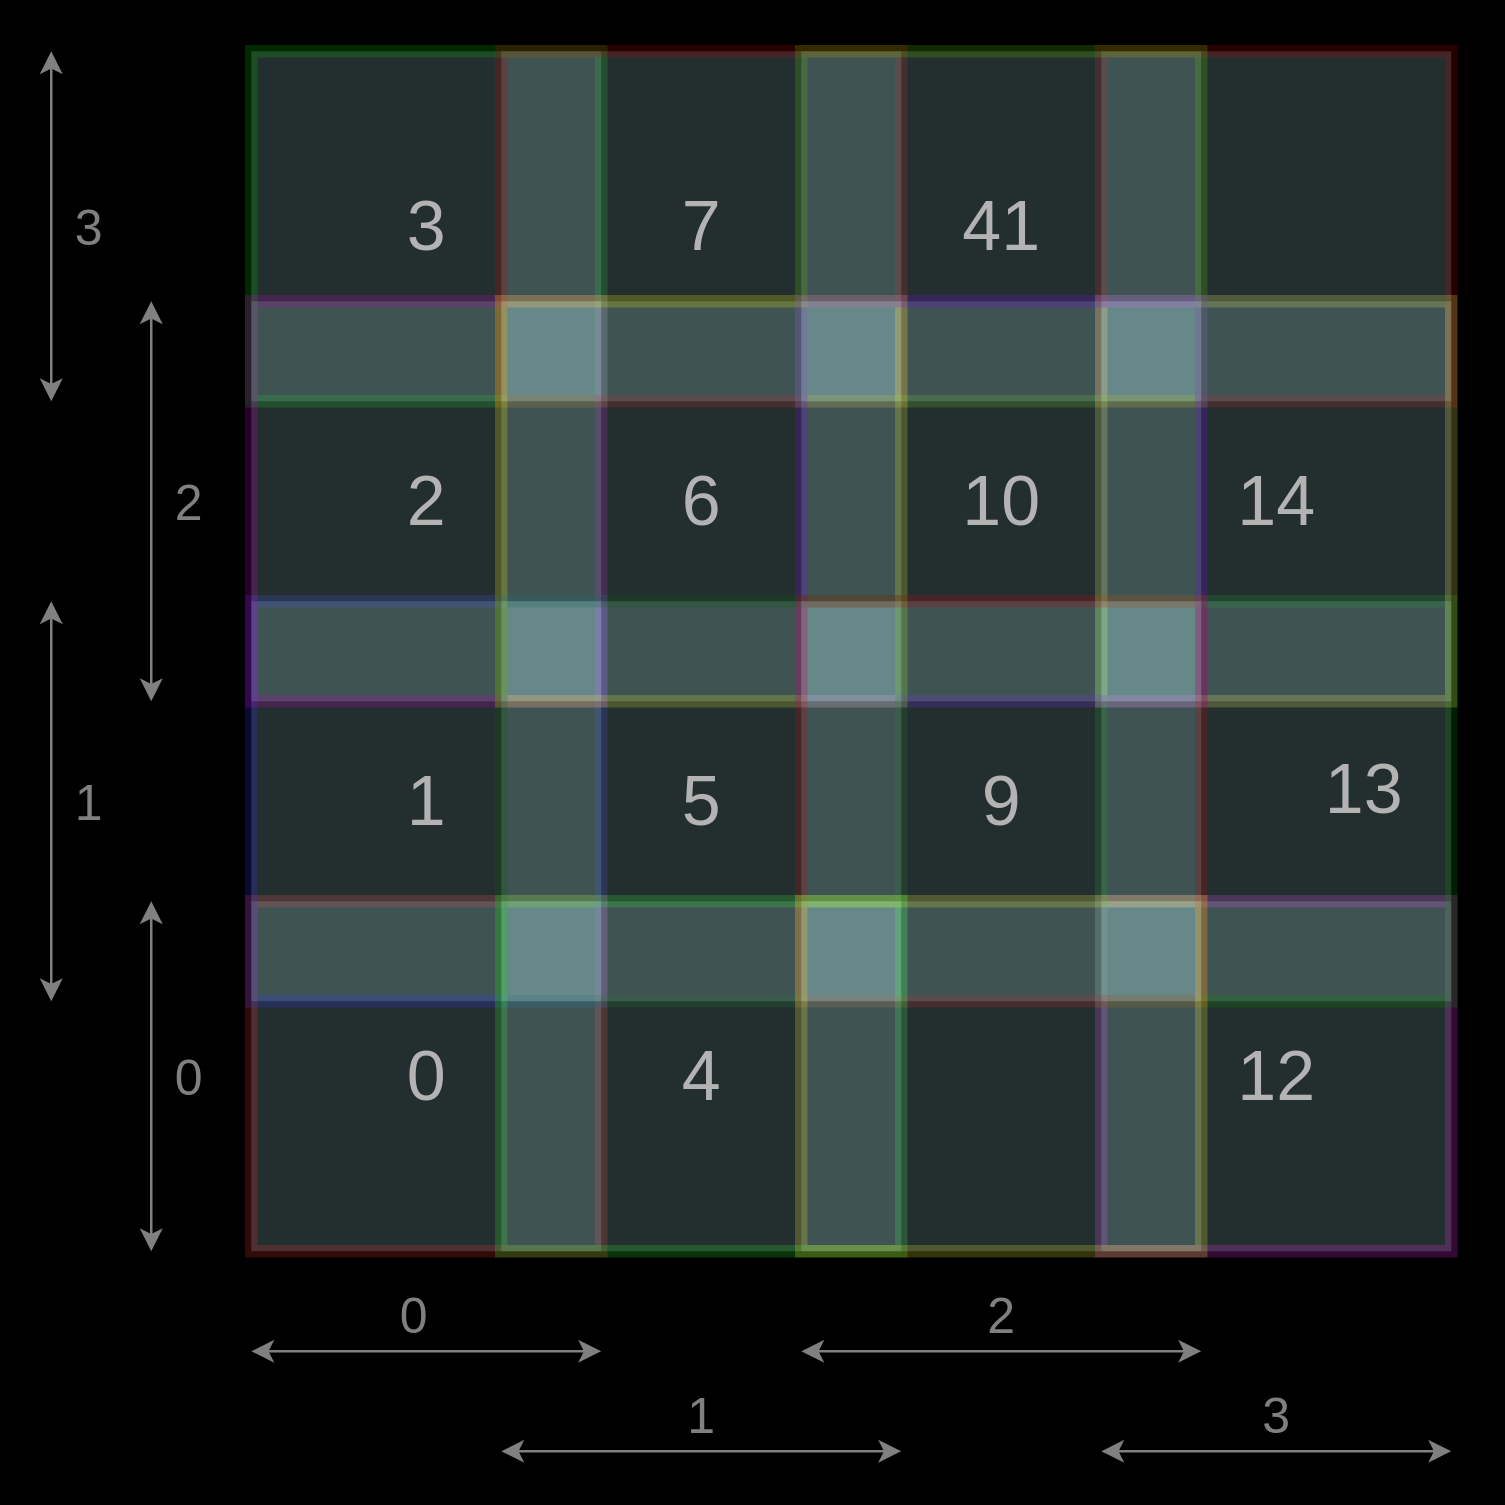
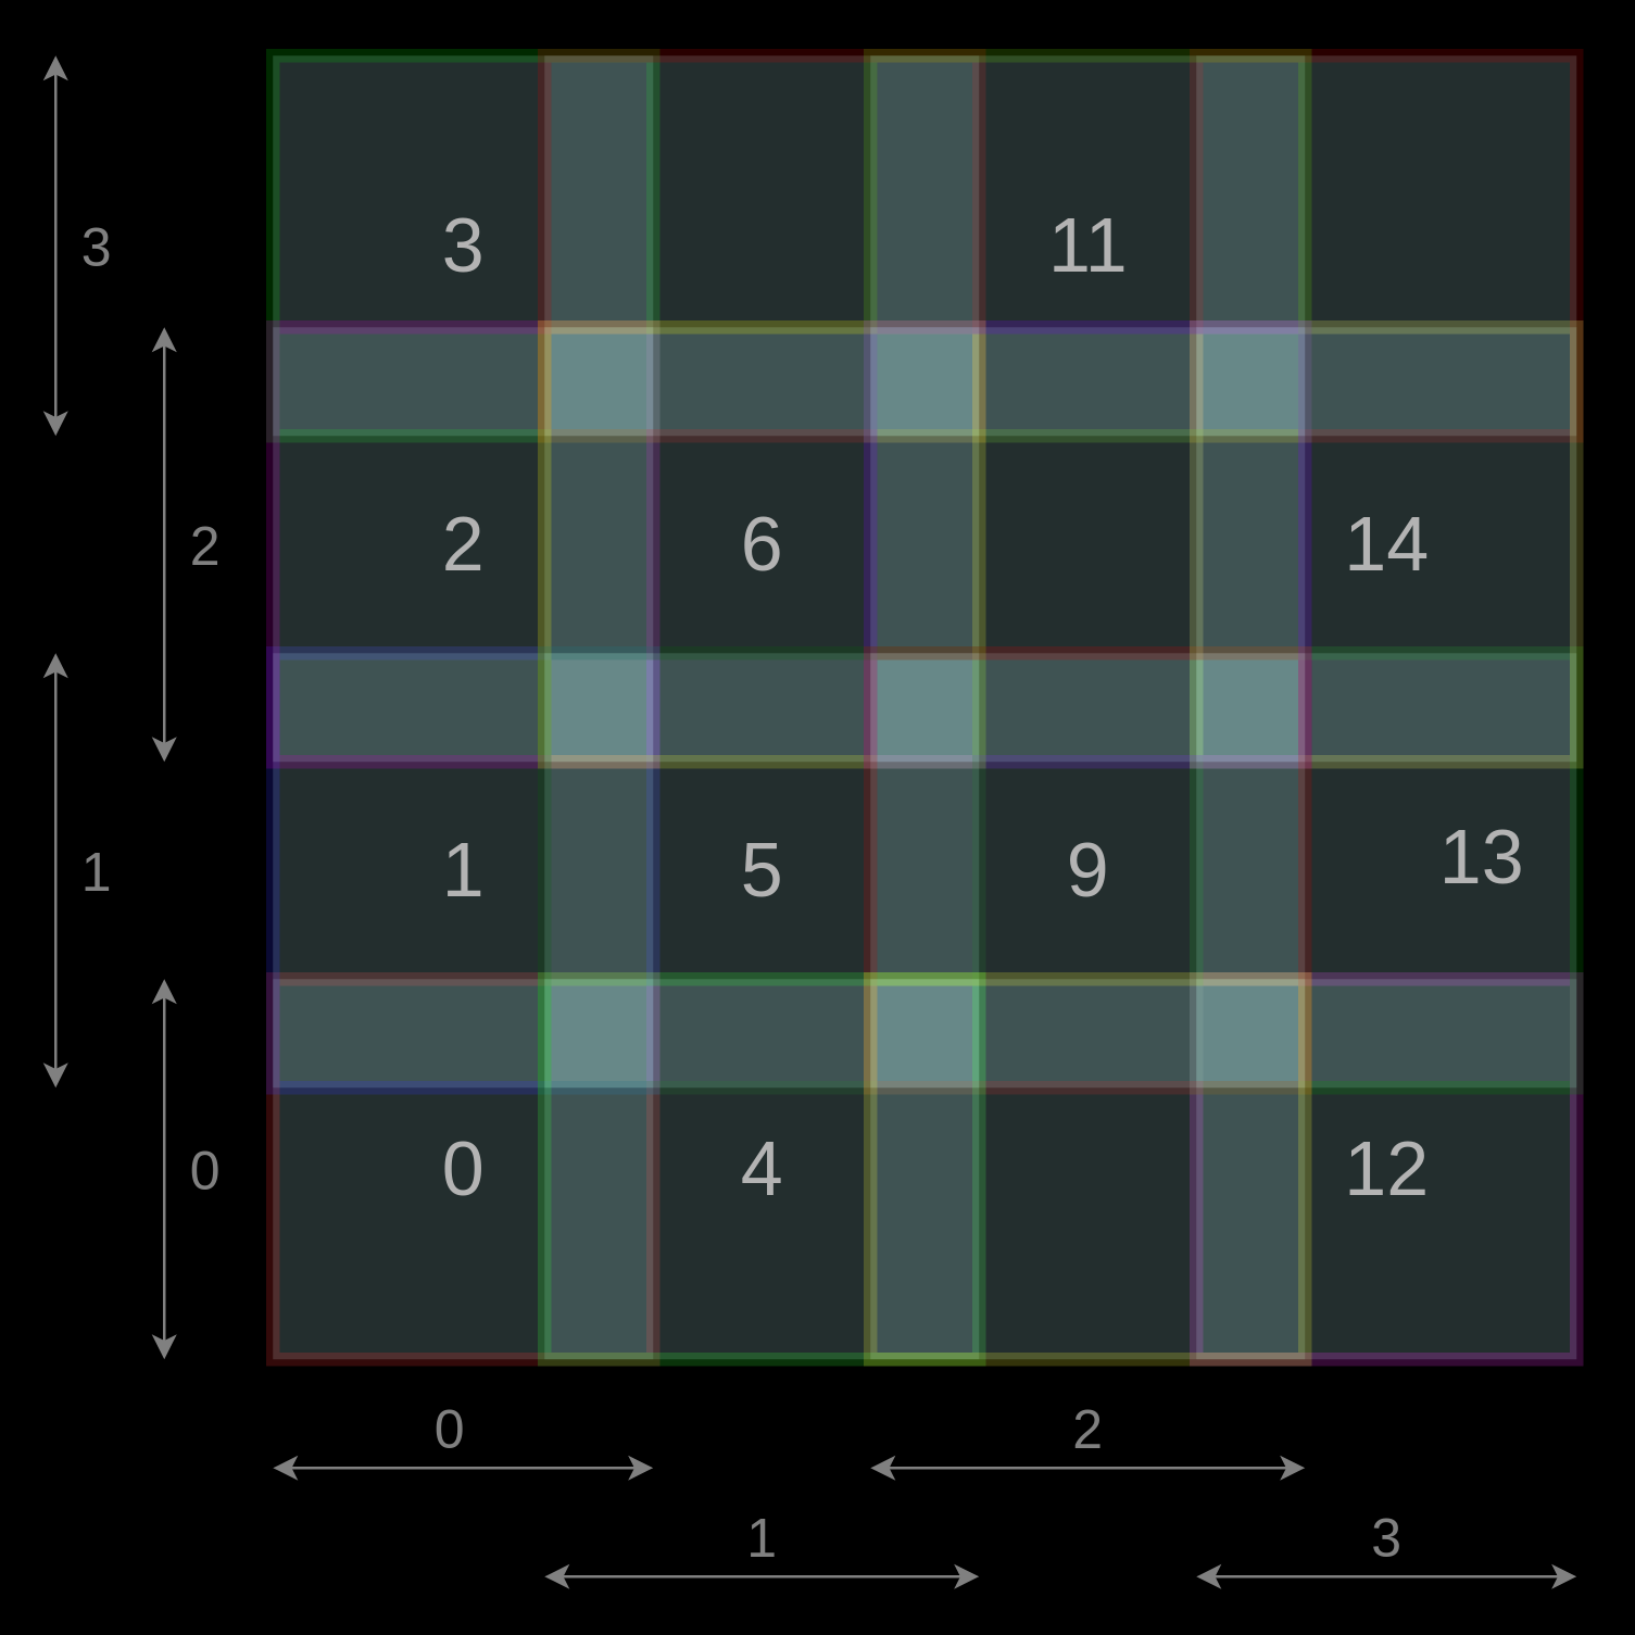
- <mxCell id="46" value="7" style="text;html=1;align=center;verticalAlign=middle;resizable=0;points=[];autosize=1;strokeColor=none;fillColor=none;fontSize=28;fontColor=#B3B3B3;" parent="1" vertex="1"><mxGeometry x="265" y="70" width="30" height="40" as="geometry" /></mxCell>
- <mxCell id="47" value="41" style="text;html=1;align=center;verticalAlign=middle;resizable=0;points=[];autosize=1;strokeColor=none;fillColor=none;fontSize=28;fontColor=#B3B3B3;" parent="1" vertex="1"><mxGeometry x="380" y="70" width="40" height="40" as="geometry" /></mxCell>
+ <mxCell id="47" value="11" style="text;html=1;align=center;verticalAlign=middle;resizable=0;points=[];autosize=1;strokeColor=none;fillColor=none;fontSize=28;fontColor=#B3B3B3;" parent="1" vertex="1"><mxGeometry x="380" y="70" width="40" height="40" as="geometry" /></mxCell>
- <mxCell id="43" value="10" style="text;html=1;align=center;verticalAlign=middle;resizable=0;points=[];autosize=1;strokeColor=none;fillColor=none;fontSize=28;fontColor=#B3B3B3;" parent="1" vertex="1"><mxGeometry x="375" y="180" width="50" height="40" as="geometry" /></mxCell>
